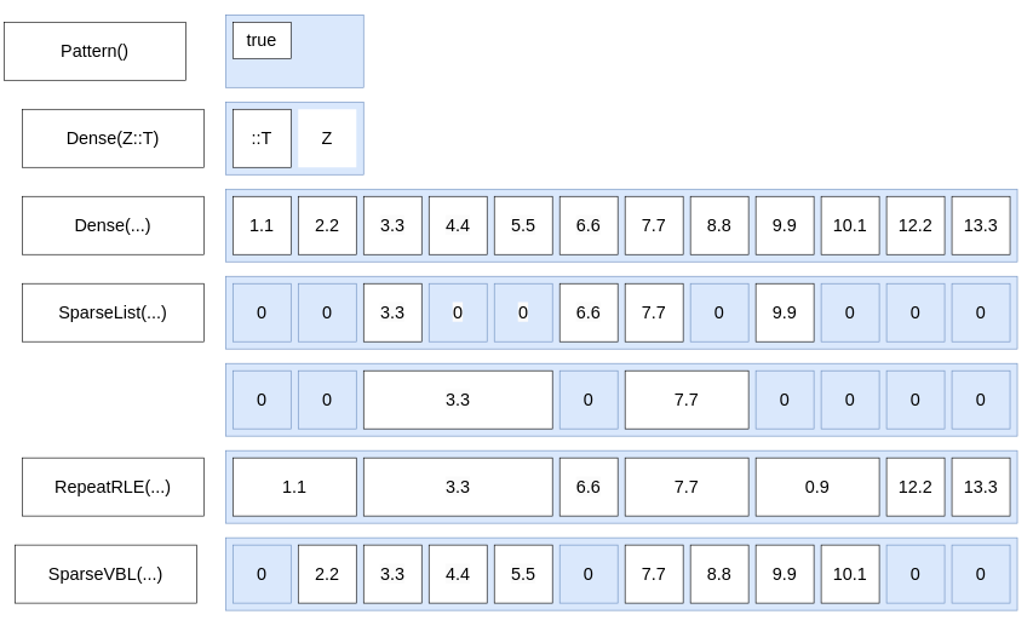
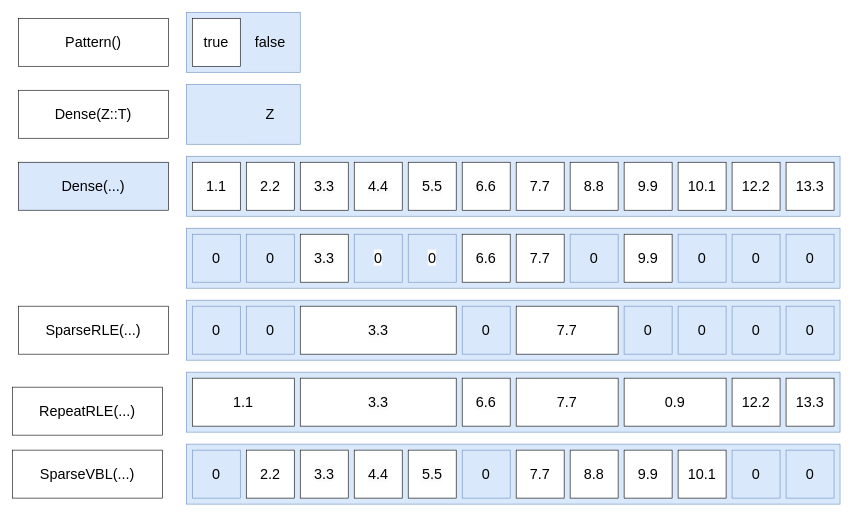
- <mxCell id="68" value="true" style="whiteSpace=wrap;html=1;aspect=fixed;fontSize=24;container=0;" vertex="1" parent="1"><mxGeometry x="320" y="30" width="80" height="50" as="geometry" /></mxCell>
+ <mxCell id="68" value="true" style="whiteSpace=wrap;html=1;aspect=fixed;fontSize=24;container=0;" vertex="1" parent="1"><mxGeometry x="320" y="30" width="80" height="80" as="geometry" /></mxCell>
- <mxCell id="70" value="Pattern()" style="whiteSpace=wrap;html=1;fontSize=24;container=0;" vertex="1" parent="1"><mxGeometry x="5" y="30" width="250" height="80" as="geometry" /></mxCell>
+ <mxCell id="70" value="Pattern()" style="whiteSpace=wrap;html=1;fontSize=24;container=0;" vertex="1" parent="1"><mxGeometry x="30" y="30" width="250" height="80" as="geometry" /></mxCell>
+ <mxCell id="69" value="false" style="whiteSpace=wrap;html=1;aspect=fixed;fontSize=24;fillColor=#dae8fc;strokeColor=none;" vertex="1" parent="1"><mxGeometry x="410" y="30" width="80" height="80" as="geometry" /></mxCell>
- <mxCell id="65" value="::T" style="whiteSpace=wrap;html=1;aspect=fixed;fontSize=24;container=0;" vertex="1" parent="1"><mxGeometry x="320" y="150" width="80" height="80" as="geometry" /></mxCell>
- <mxCell id="66" value="Z" style="whiteSpace=wrap;html=1;aspect=fixed;fontSize=24;fillColor=#ffffff;strokeColor=none;" vertex="1" parent="1"><mxGeometry x="410" y="150" width="80" height="80" as="geometry" /></mxCell>
+ <mxCell id="66" value="Z" style="whiteSpace=wrap;html=1;aspect=fixed;fontSize=24;fillColor=#dae8fc;strokeColor=none;" vertex="1" parent="1"><mxGeometry x="410" y="150" width="80" height="80" as="geometry" /></mxCell>
- <mxCell id="72" value="Dense(...)" style="whiteSpace=wrap;html=1;fontSize=24;container=0;" vertex="1" parent="1"><mxGeometry x="30" y="270" width="250" height="80" as="geometry" /></mxCell>
+ <mxCell id="72" value="Dense(...)" style="whiteSpace=wrap;html=1;fontSize=24;container=0;fillColor=#dae8fc;" vertex="1" parent="1"><mxGeometry x="30" y="270" width="250" height="80" as="geometry" /></mxCell>
- <mxCell id="73" value="SparseList(...)" style="whiteSpace=wrap;html=1;fontSize=24;container=0;" vertex="1" parent="1"><mxGeometry x="30" y="390" width="250" height="80" as="geometry" /></mxCell>
+ <mxCell id="74" value="SparseRLE(...)" style="whiteSpace=wrap;html=1;fontSize=24;container=0;" vertex="1" parent="1"><mxGeometry x="30" y="510" width="250" height="80" as="geometry" /></mxCell>
- <mxCell id="75" value="RepeatRLE(...)" style="whiteSpace=wrap;html=1;fontSize=24;container=0;" vertex="1" parent="1"><mxGeometry x="30" y="630" width="250" height="80" as="geometry" /></mxCell>
+ <mxCell id="75" value="RepeatRLE(...)" style="whiteSpace=wrap;html=1;fontSize=24;container=0;" vertex="1" parent="1"><mxGeometry x="20" y="645" width="250" height="80" as="geometry" /></mxCell>
